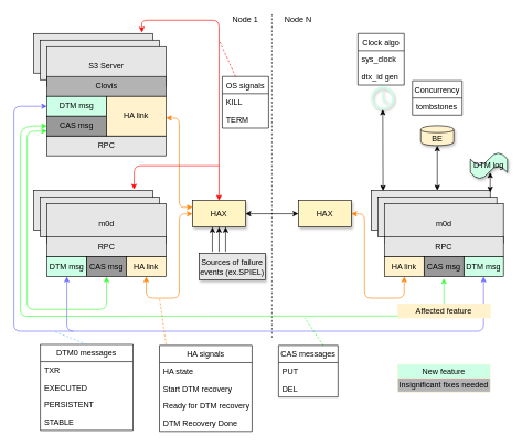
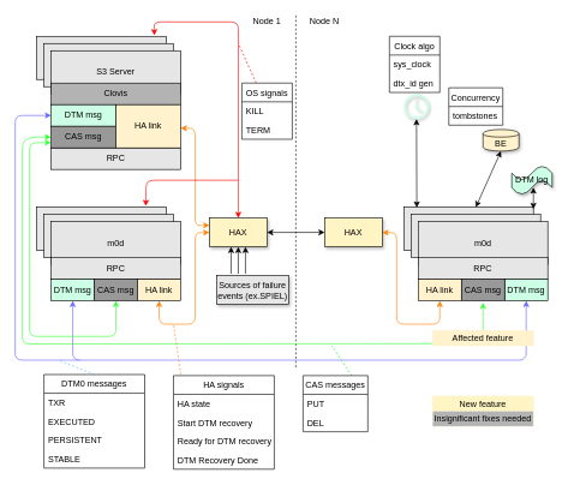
- <mxCell id="31" value="BE" style="shape=cylinder;whiteSpace=wrap;html=1;boundedLbl=1;backgroundOutline=1;shadow=1;fillColor=#FFF2CC;" vertex="1" parent="1"><mxGeometry x="635" y="189.5" width="50" height="30" as="geometry" /></mxCell>
+ <mxCell id="31" value="BE" style="shape=cylinder;whiteSpace=wrap;html=1;boundedLbl=1;backgroundOutline=1;shadow=1;fillColor=#FFF2CC;" vertex="1" parent="1"><mxGeometry x="670" y="179.5" width="50" height="30" as="geometry" /></mxCell>
- <mxCell id="67" value="New feature" style="rounded=0;whiteSpace=wrap;html=1;shadow=0;strokeColor=#FFF2CC;fillColor=#CCFFE6;" vertex="1" parent="1"><mxGeometry x="600" y="550" width="140" height="21" as="geometry" /></mxCell>
+ <mxCell id="67" value="New feature" style="rounded=0;whiteSpace=wrap;html=1;shadow=0;strokeColor=#FFF2CC;fillColor=#fff4c3;" vertex="1" parent="1"><mxGeometry x="600" y="550" width="140" height="21" as="geometry" /></mxCell>
- <mxCell id="68" value="Insignificant fixes needed" style="rounded=0;whiteSpace=wrap;html=1;shadow=0;strokeColor=#FFF2CC;fillColor=#B3B3B3;" vertex="1" parent="1"><mxGeometry x="600" y="571" width="140" height="21" as="geometry" /></mxCell>
+ <mxCell id="68" value="Insignificant fixes needed" style="rounded=0;whiteSpace=wrap;html=1;shadow=0;strokeColor=#FFF2CC;fillColor=#B3B3B3;dashed=1;" vertex="1" parent="1"><mxGeometry x="600" y="571" width="140" height="21" as="geometry" /></mxCell>
